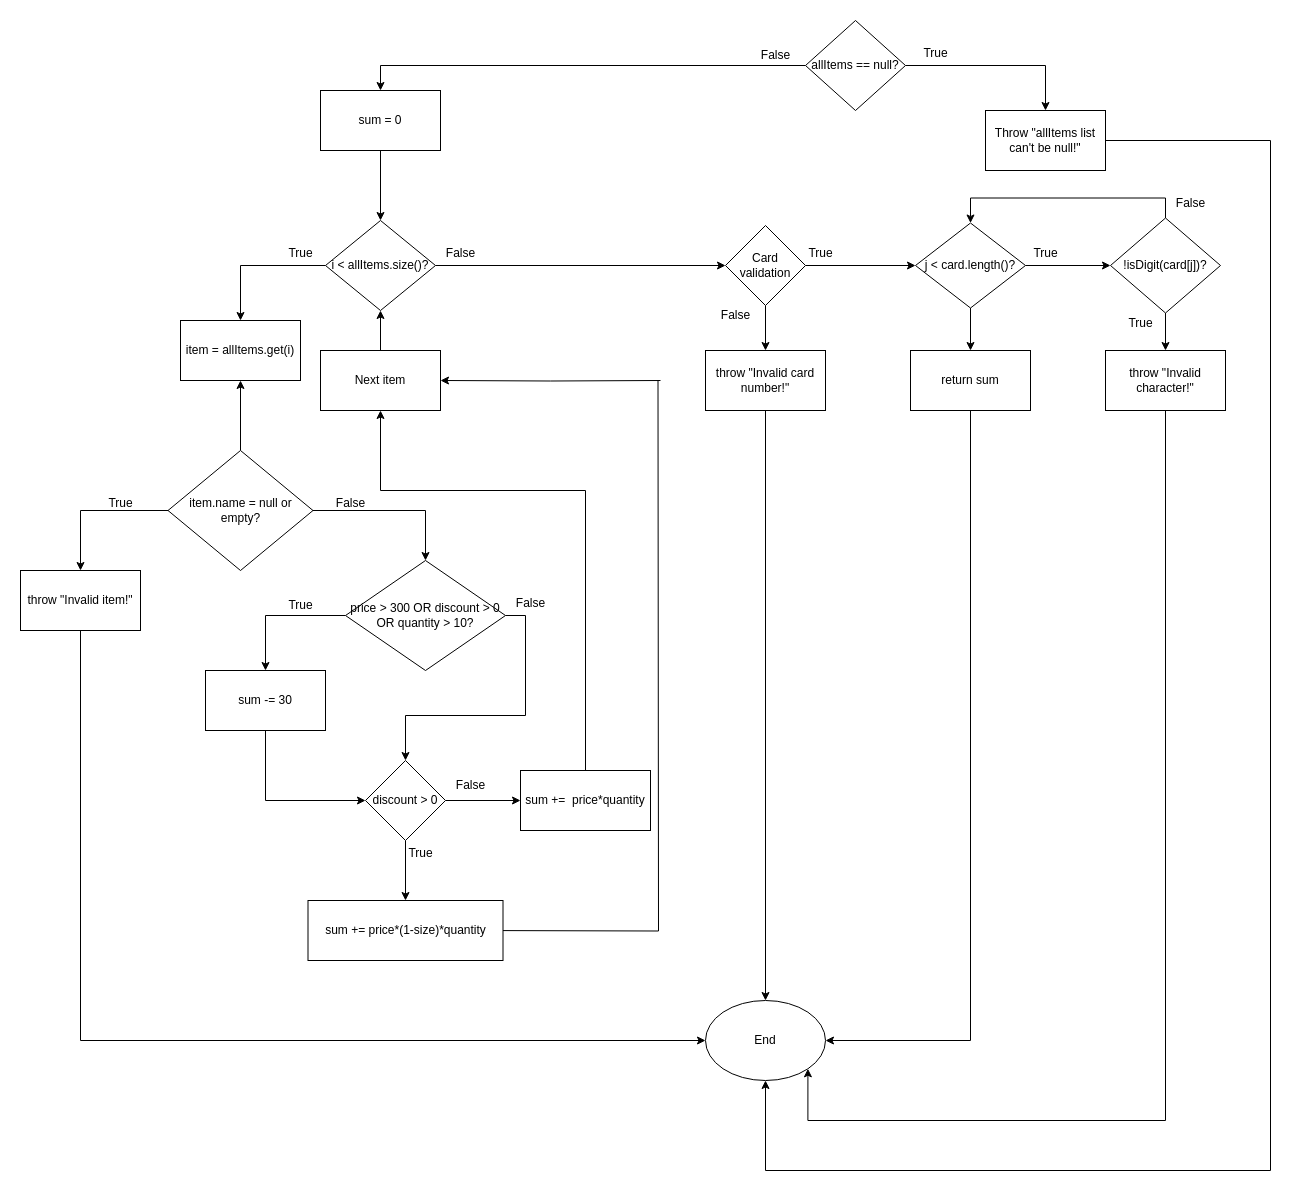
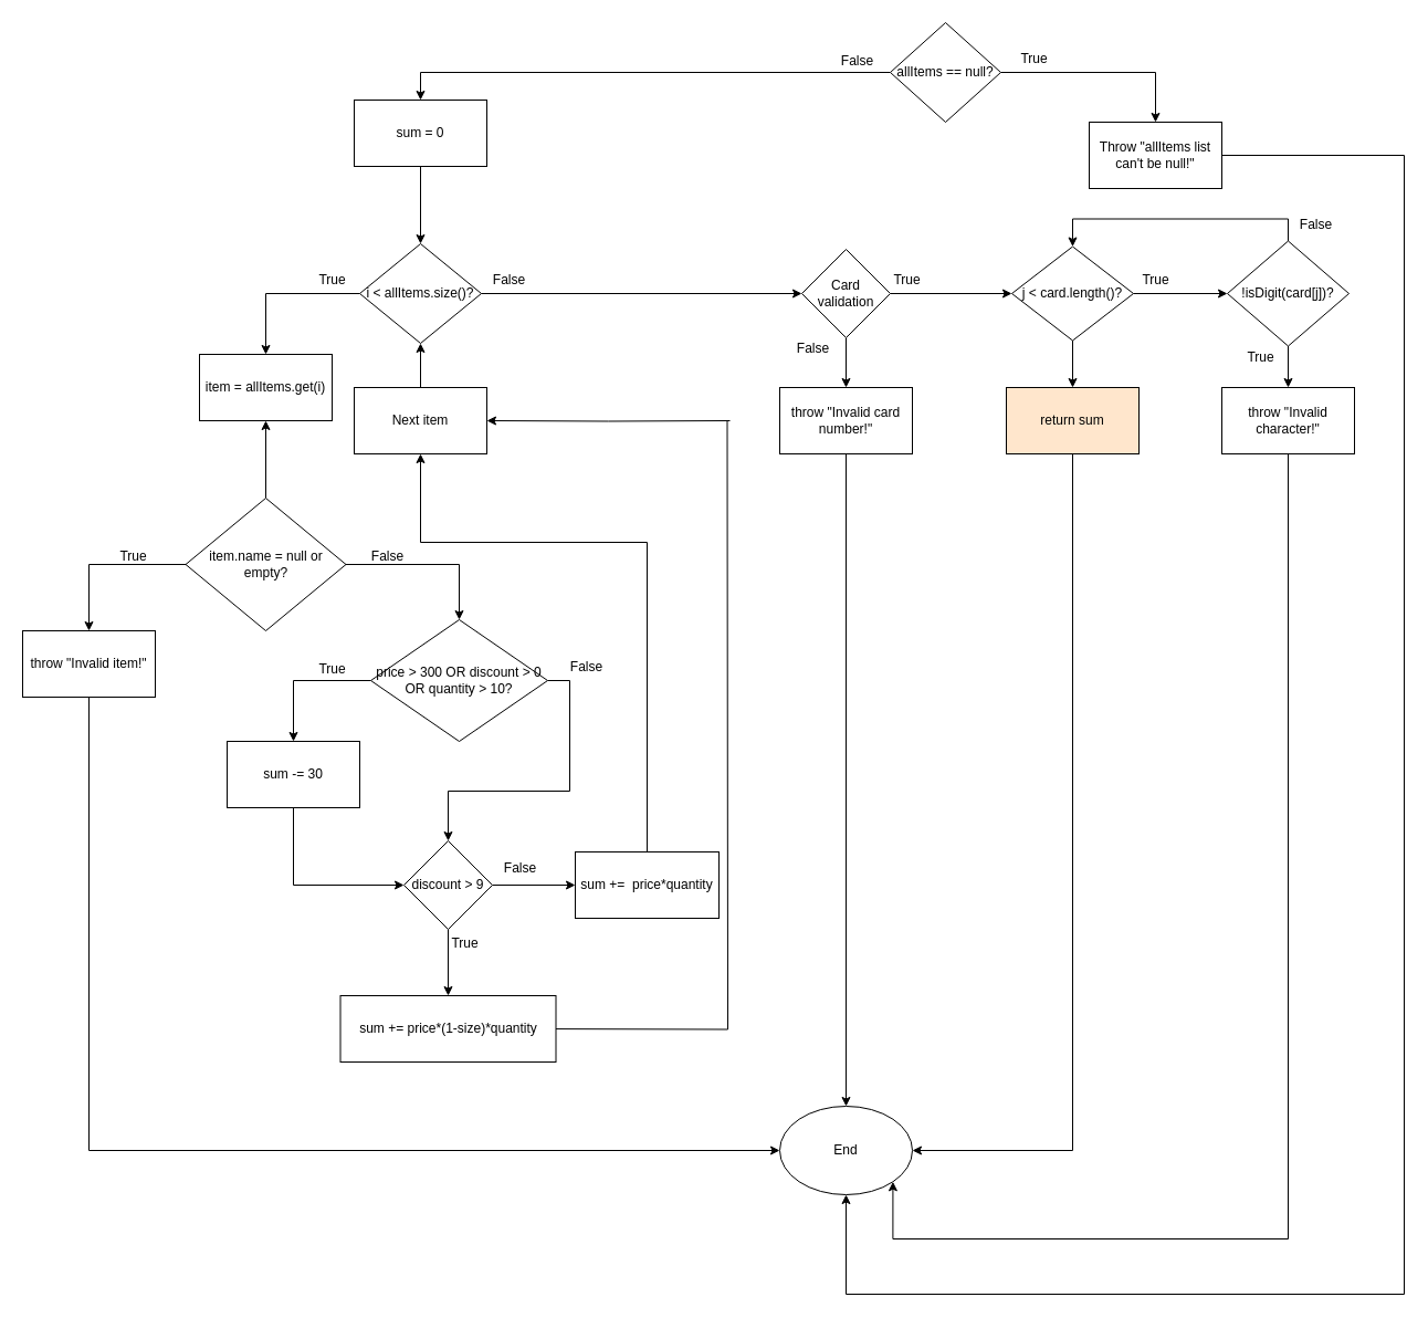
- <mxCell id="63" value="return sum" style="rounded=0;whiteSpace=wrap;html=1;" vertex="1" parent="1"><mxGeometry x="910" y="350" width="120" height="60" as="geometry" /></mxCell>
+ <mxCell id="63" value="return sum" style="rounded=0;whiteSpace=wrap;html=1;fillColor=#ffe6cc;" vertex="1" parent="1"><mxGeometry x="910" y="350" width="120" height="60" as="geometry" /></mxCell>
- <mxCell id="23" value="price &amp;gt; 300 OR discount &amp;gt; 0 OR quantity &amp;gt; 10?" style="rhombus;whiteSpace=wrap;html=1;" vertex="1" parent="1"><mxGeometry x="345" y="560" width="160" height="110" as="geometry" /></mxCell>
+ <mxCell id="23" value="price &amp;gt; 300 OR discount &amp;gt; 0 OR quantity &amp;gt; 10?" style="rhombus;whiteSpace=wrap;html=1;" vertex="1" parent="1"><mxGeometry x="335" y="560" width="160" height="110" as="geometry" /></mxCell>
- <mxCell id="28" value="discount &amp;gt; 0" style="rhombus;whiteSpace=wrap;html=1;" vertex="1" parent="1"><mxGeometry x="365" y="760" width="80" height="80" as="geometry" /></mxCell>
+ <mxCell id="28" value="discount &amp;gt; 9" style="rhombus;whiteSpace=wrap;html=1;" vertex="1" parent="1"><mxGeometry x="365" y="760" width="80" height="80" as="geometry" /></mxCell>
